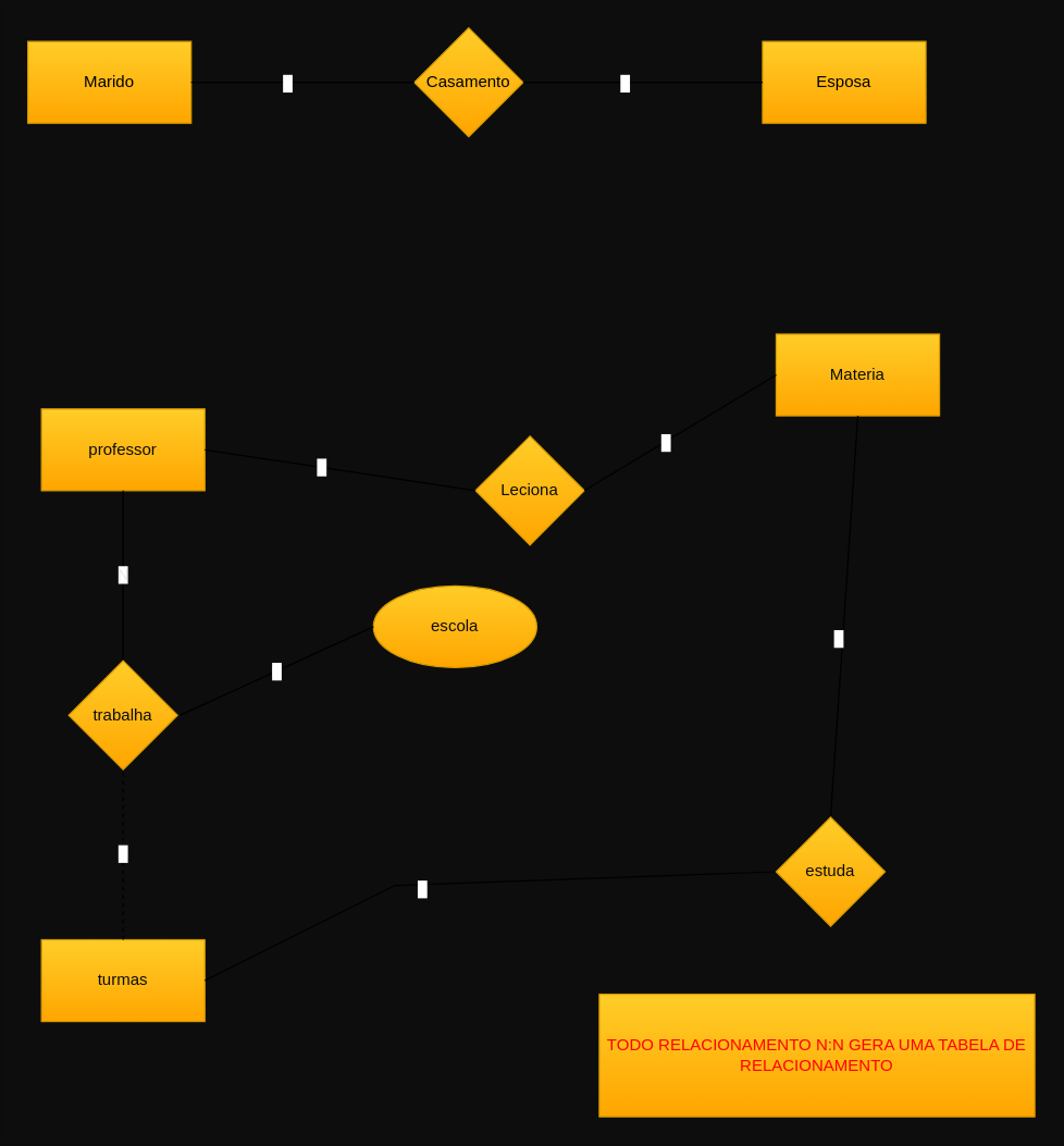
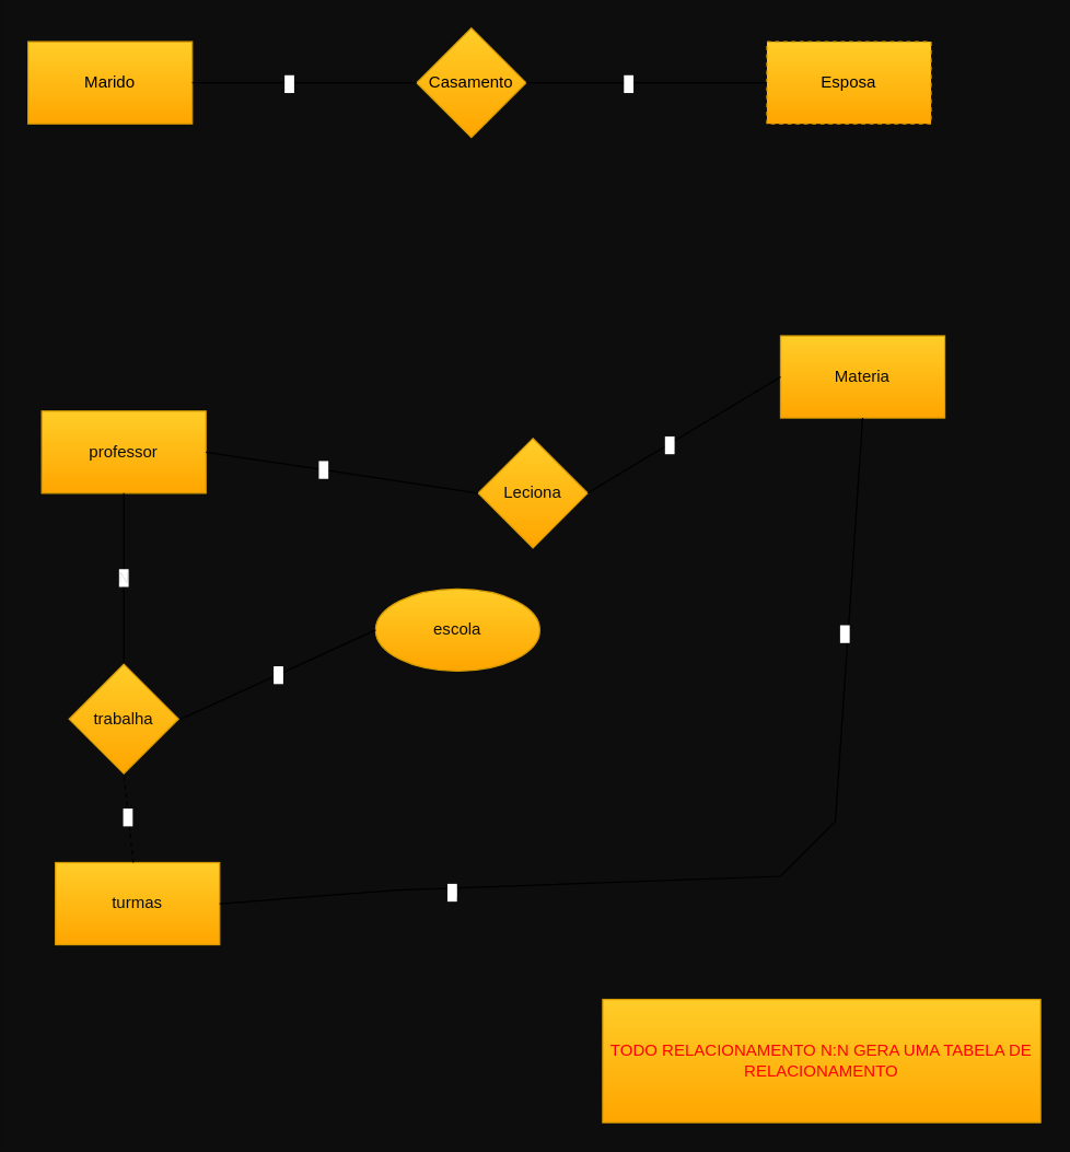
- <mxCell id="3" value="Esposa" style="rounded=0;whiteSpace=wrap;html=1;fillColor=#ffcd28;strokeColor=#d79b00;gradientColor=#ffa500;" vertex="1" parent="1"><mxGeometry x="560" y="30" width="120" height="60" as="geometry" /></mxCell>
+ <mxCell id="3" value="Esposa" style="rounded=0;whiteSpace=wrap;html=1;fillColor=#ffcd28;strokeColor=#d79b00;gradientColor=#ffa500;dashed=1;" vertex="1" parent="1"><mxGeometry x="560" y="30" width="120" height="60" as="geometry" /></mxCell>
- <mxCell id="26" value="&lt;font color=&quot;#0d0d0d&quot;&gt;estuda&lt;/font&gt;" style="rhombus;whiteSpace=wrap;html=1;fillColor=#ffcd28;gradientColor=#ffa500;strokeColor=#d79b00;" vertex="1" parent="1"><mxGeometry x="570" y="600" width="80" height="80" as="geometry" /></mxCell>
- <mxCell id="18" value="turmas" style="whiteSpace=wrap;html=1;fillColor=#ffcd28;gradientColor=#ffa500;strokeColor=#d79b00;fontColor=#0D0D0D;" vertex="1" parent="1"><mxGeometry x="30" y="690" width="120" height="60" as="geometry" /></mxCell>
+ <mxCell id="18" value="turmas" style="whiteSpace=wrap;html=1;fillColor=#ffcd28;gradientColor=#ffa500;strokeColor=#d79b00;fontColor=#0D0D0D;" vertex="1" parent="1"><mxGeometry x="40" y="630" width="120" height="60" as="geometry" /></mxCell>
